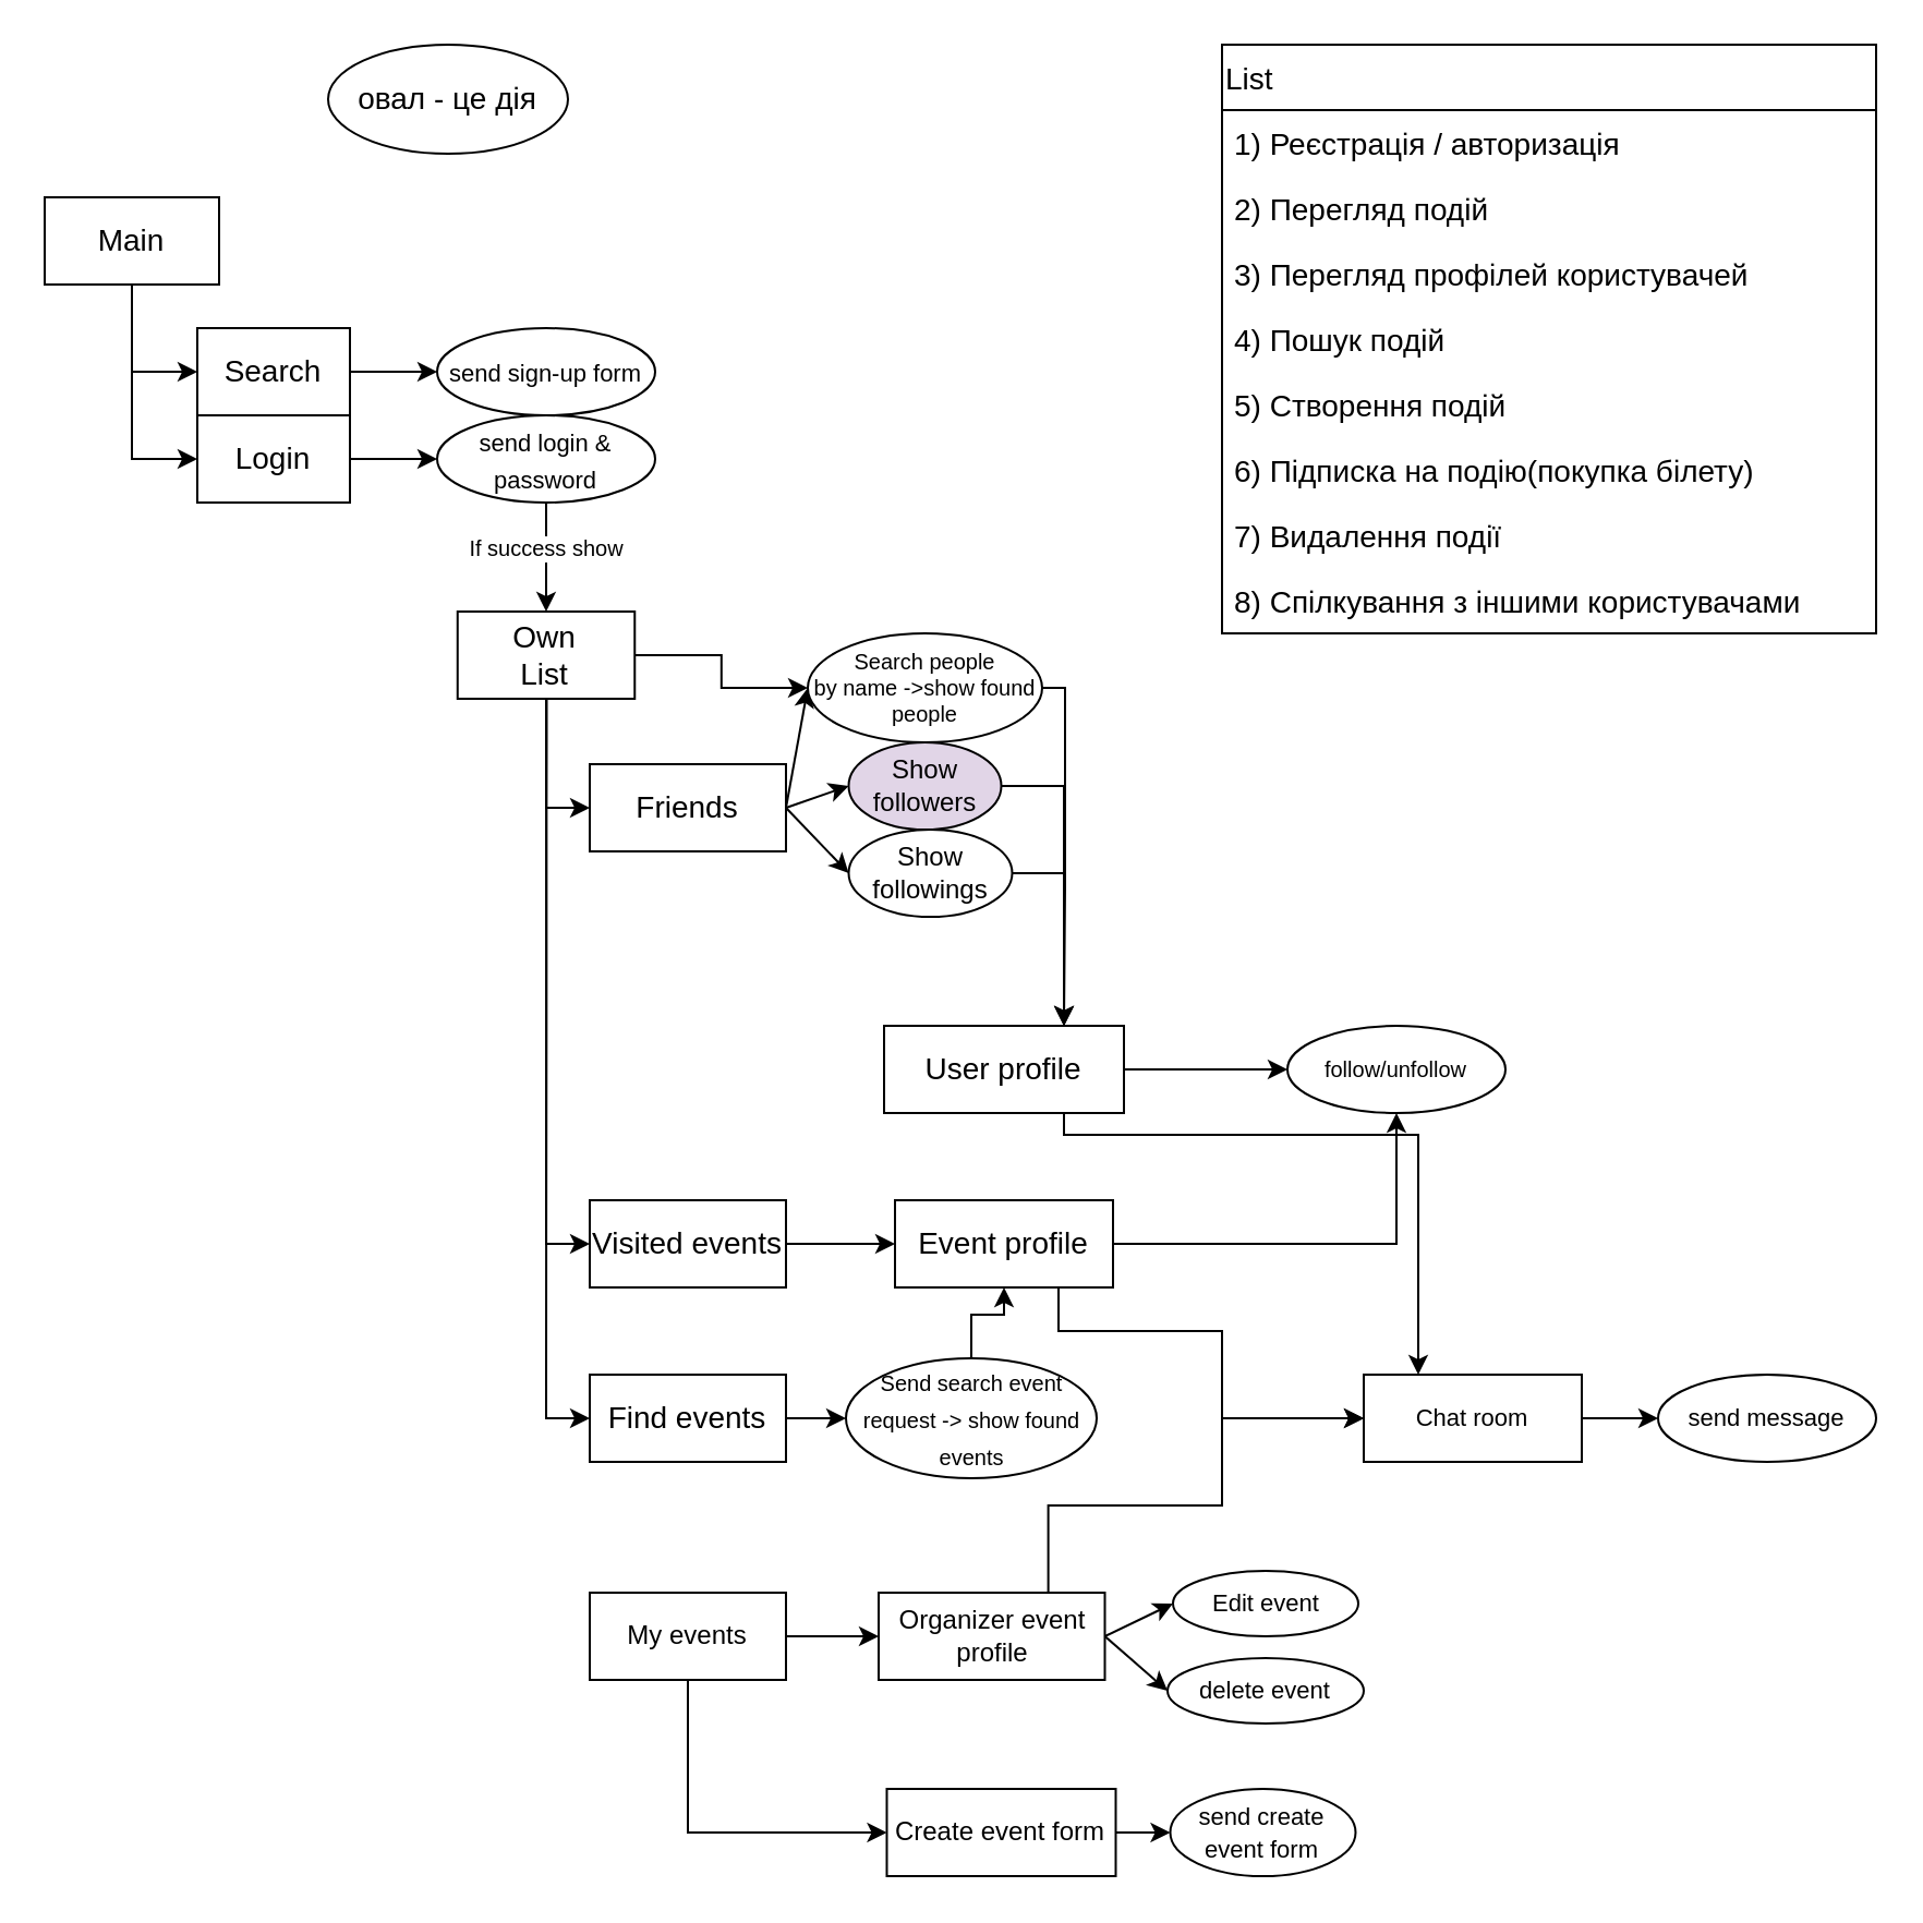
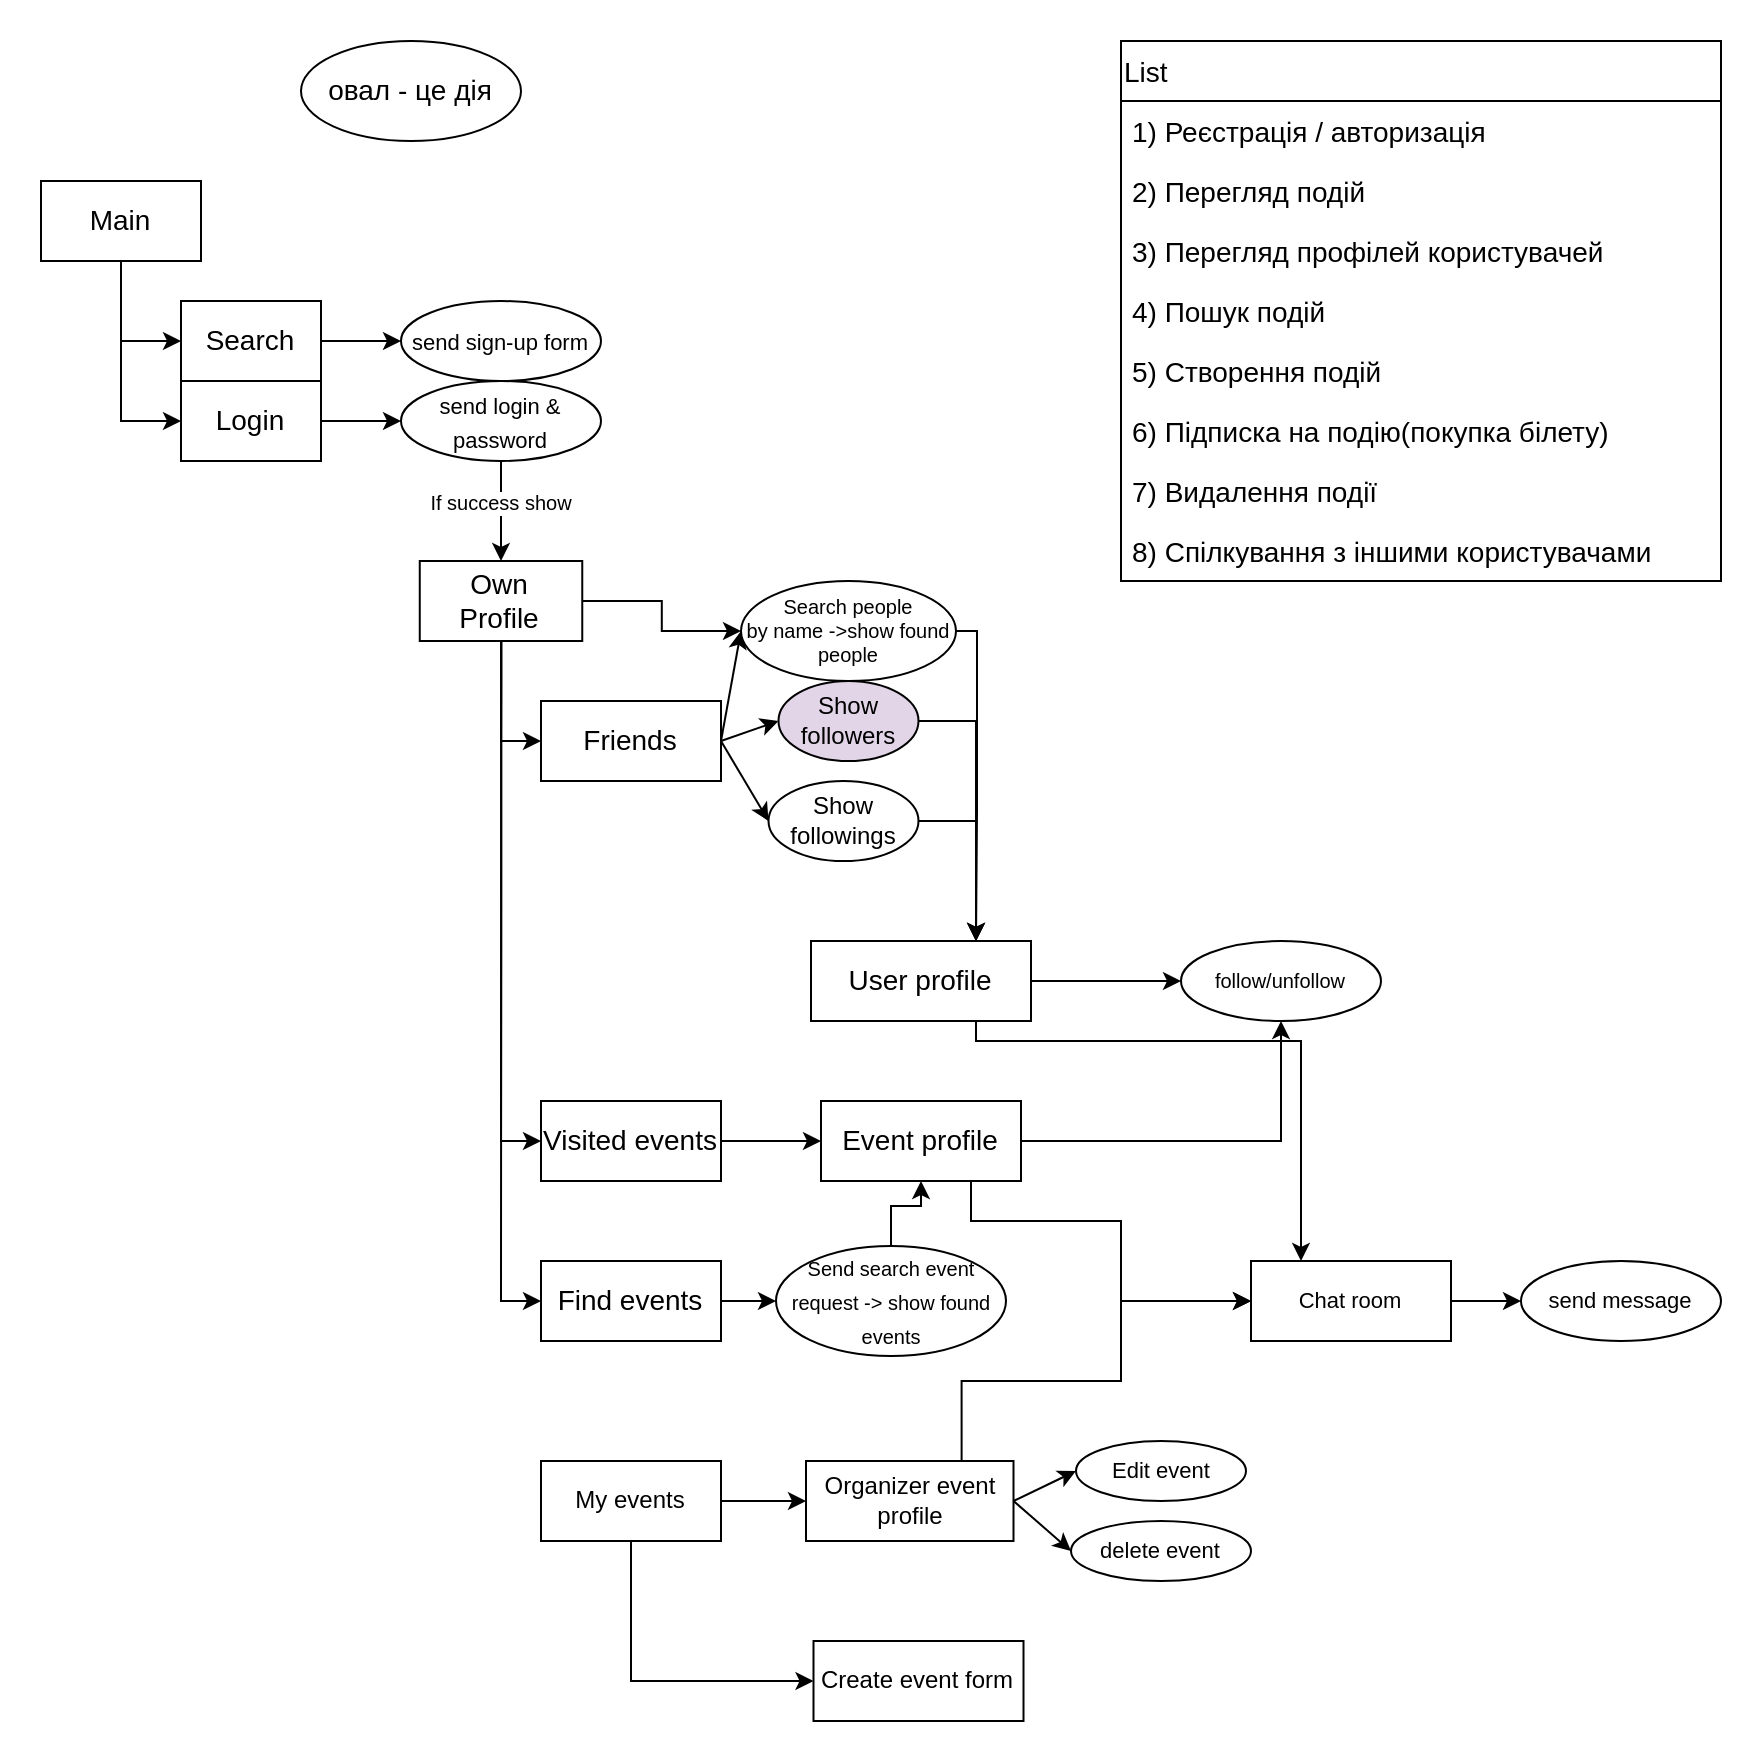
- <mxCell id="27" value="&lt;div align=&quot;center&quot;&gt;Own&lt;/div&gt;&lt;div align=&quot;center&quot;&gt;List&lt;br&gt;&lt;/div&gt;" style="rounded=0;whiteSpace=wrap;html=1;fontSize=14;align=center;" parent="1" vertex="1"><mxGeometry x="209.38" y="280" width="81.25" height="40" as="geometry" /></mxCell>
+ <mxCell id="27" value="&lt;div align=&quot;center&quot;&gt;Own&lt;/div&gt;&lt;div align=&quot;center&quot;&gt;Profile&lt;br&gt;&lt;/div&gt;" style="rounded=0;whiteSpace=wrap;html=1;fontSize=14;align=center;" parent="1" vertex="1"><mxGeometry x="209.38" y="280" width="81.25" height="40" as="geometry" /></mxCell>
- <mxCell id="65" value="Show followings" style="ellipse;whiteSpace=wrap;html=1;" vertex="1" parent="1"><mxGeometry x="388.75" y="380" width="75" height="40" as="geometry" /></mxCell>
+ <mxCell id="65" value="Show followings" style="ellipse;whiteSpace=wrap;html=1;" vertex="1" parent="1"><mxGeometry x="383.75" y="390" width="75" height="40" as="geometry" /></mxCell>
- <mxCell id="50" style="edgeStyle=orthogonalEdgeStyle;rounded=0;orthogonalLoop=1;jettySize=auto;html=1;exitX=1;exitY=0.5;exitDx=0;exitDy=0;entryX=0;entryY=0.5;entryDx=0;entryDy=0;" parent="1" source="51" target="56" edge="1"><mxGeometry relative="1" as="geometry" /></mxCell>
- <mxCell id="56" value="&lt;font style=&quot;font-size: 11px&quot;&gt;send create event form&lt;/font&gt;" style="ellipse;whiteSpace=wrap;html=1;" parent="1" vertex="1"><mxGeometry x="536.25" y="820" width="85" height="40" as="geometry" /></mxCell>
